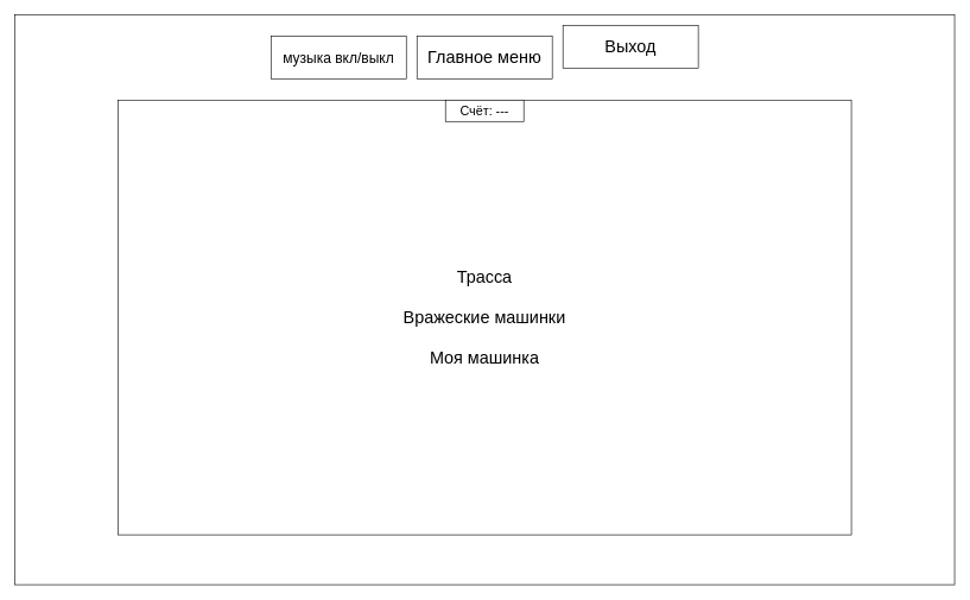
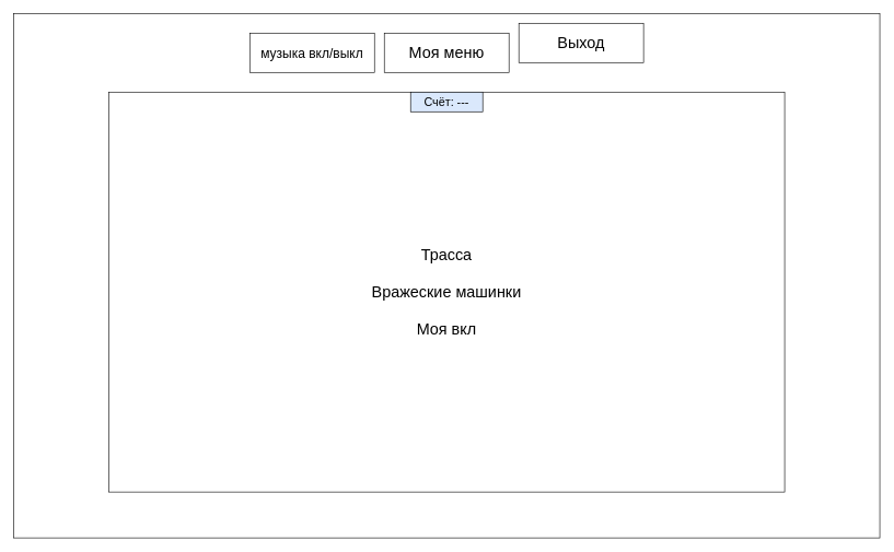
- <mxCell id="4" value="&lt;font style=&quot;font-size: 24px;&quot;&gt;Главное меню&lt;/font&gt;" style="rounded=0;whiteSpace=wrap;html=1;" parent="1" vertex="1"><mxGeometry x="585" y="50" width="190" height="60" as="geometry" /></mxCell>
+ <mxCell id="4" value="&lt;font style=&quot;font-size: 24px;&quot;&gt;Моя меню&lt;/font&gt;" style="rounded=0;whiteSpace=wrap;html=1;" parent="1" vertex="1"><mxGeometry x="585" y="50" width="190" height="60" as="geometry" /></mxCell>
- <mxCell id="7" value="&lt;font style=&quot;font-size: 18px;&quot;&gt;Счёт: ---&lt;/font&gt;" style="rounded=0;whiteSpace=wrap;html=1;" vertex="1" parent="1"><mxGeometry x="625" y="140" width="110" height="30" as="geometry" /></mxCell>
+ <mxCell id="7" value="&lt;font style=&quot;font-size: 18px;&quot;&gt;Счёт: ---&lt;/font&gt;" style="rounded=0;whiteSpace=wrap;html=1;fillColor=#dae8fc;" vertex="1" parent="1"><mxGeometry x="625" y="140" width="110" height="30" as="geometry" /></mxCell>
- <mxCell id="6" value="&lt;font style=&quot;font-size: 24px;&quot;&gt;Трасса&lt;/font&gt;&lt;div&gt;&lt;font style=&quot;font-size: 24px;&quot;&gt;&lt;br&gt;Вражеские машинки&lt;/font&gt;&lt;/div&gt;&lt;div&gt;&lt;font style=&quot;font-size: 24px;&quot;&gt;&lt;br&gt;Моя машинка&lt;/font&gt;&lt;/div&gt;" style="rounded=0;whiteSpace=wrap;html=1;" parent="1" vertex="1"><mxGeometry x="165" y="140" width="1030" height="610" as="geometry" /></mxCell>
+ <mxCell id="6" value="&lt;font style=&quot;font-size: 24px;&quot;&gt;Трасса&lt;/font&gt;&lt;div&gt;&lt;font style=&quot;font-size: 24px;&quot;&gt;&lt;br&gt;Вражеские машинки&lt;/font&gt;&lt;/div&gt;&lt;div&gt;&lt;font style=&quot;font-size: 24px;&quot;&gt;&lt;br&gt;Моя вкл&lt;/font&gt;&lt;/div&gt;" style="rounded=0;whiteSpace=wrap;html=1;" parent="1" vertex="1"><mxGeometry x="165" y="140" width="1030" height="610" as="geometry" /></mxCell>
